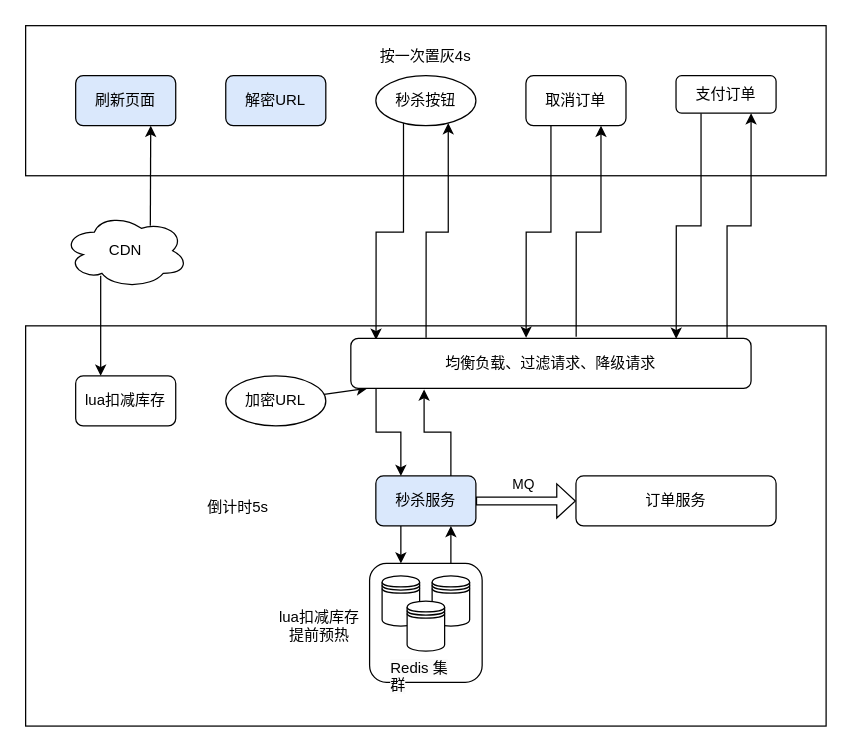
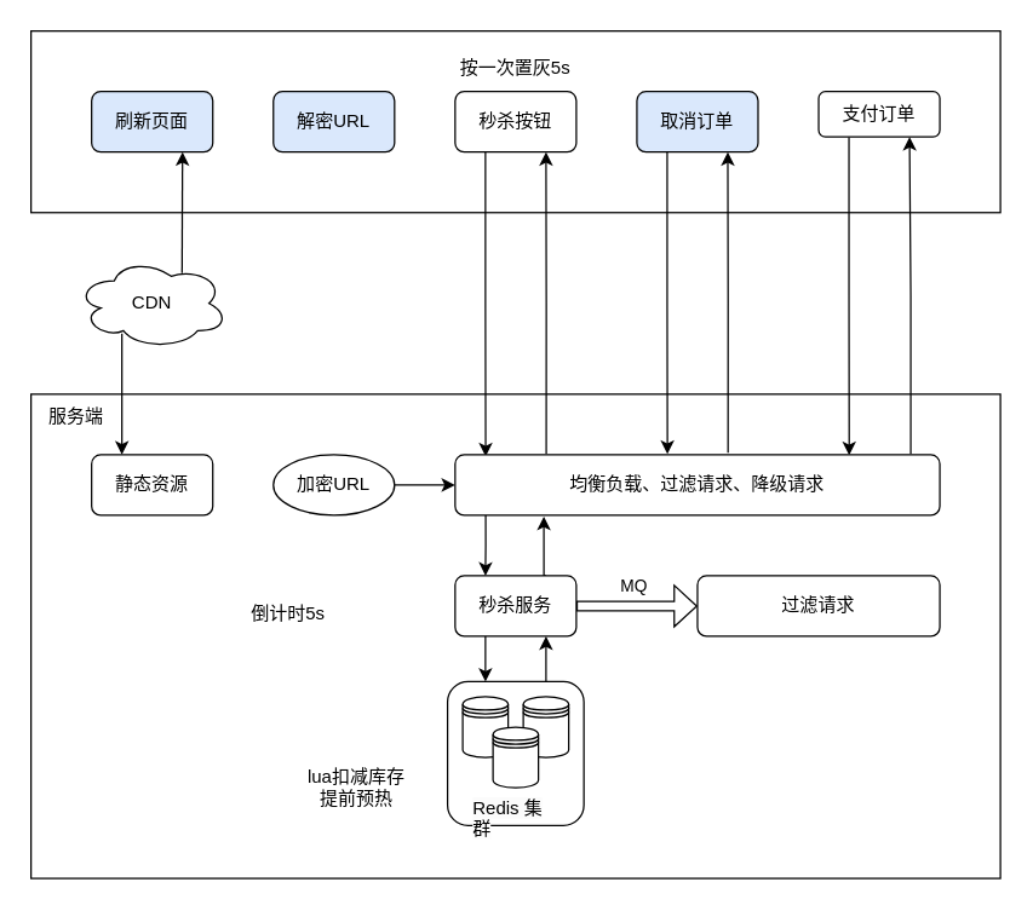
- <mxCell id="16" value="按一次置灰4s" style="text;html=1;strokeColor=none;fillColor=none;align=center;verticalAlign=middle;whiteSpace=wrap;rounded=0;" vertex="1" parent="1"><mxGeometry x="300" y="30" width="80" height="30" as="geometry" /></mxCell>
+ <mxCell id="16" value="按一次置灰5s" style="text;html=1;strokeColor=none;fillColor=none;align=center;verticalAlign=middle;whiteSpace=wrap;rounded=0;" vertex="1" parent="1"><mxGeometry x="300" y="30" width="80" height="30" as="geometry" /></mxCell>
- <mxCell id="4" value="秒杀按钮" style="ellipse;whiteSpace=wrap;html=1;" vertex="1" parent="1"><mxGeometry x="300" y="60" width="80" height="40" as="geometry" /></mxCell>
+ <mxCell id="4" value="秒杀按钮" style="rounded=1;whiteSpace=wrap;html=1;" vertex="1" parent="1"><mxGeometry x="300" y="60" width="80" height="40" as="geometry" /></mxCell>
- <mxCell id="9" value="取消订单" style="rounded=1;whiteSpace=wrap;html=1;" vertex="1" parent="1"><mxGeometry x="420" y="60" width="80" height="40" as="geometry" /></mxCell>
+ <mxCell id="9" value="取消订单" style="rounded=1;whiteSpace=wrap;html=1;fillColor=#dae8fc;" vertex="1" parent="1"><mxGeometry x="420" y="60" width="80" height="40" as="geometry" /></mxCell>
+ <mxCell id="6" value="服务端" style="text;html=1;strokeColor=none;fillColor=none;align=center;verticalAlign=middle;whiteSpace=wrap;rounded=0;" vertex="1" parent="1"><mxGeometry x="20" y="260" width="60" height="30" as="geometry" /></mxCell>
- <mxCell id="31" value="均衡负载、过滤请求、降级请求" style="rounded=1;whiteSpace=wrap;html=1;" vertex="1" parent="1"><mxGeometry x="280" y="270" width="320" height="40" as="geometry" /></mxCell>
+ <mxCell id="31" value="均衡负载、过滤请求、降级请求" style="rounded=1;whiteSpace=wrap;html=1;" vertex="1" parent="1"><mxGeometry x="300" y="300" width="320" height="40" as="geometry" /></mxCell>
- <mxCell id="12" value="lua扣减库存" style="rounded=1;whiteSpace=wrap;html=1;" vertex="1" parent="1"><mxGeometry x="60" y="300" width="80" height="40" as="geometry" /></mxCell>
+ <mxCell id="12" value="静态资源" style="rounded=1;whiteSpace=wrap;html=1;" vertex="1" parent="1"><mxGeometry x="60" y="300" width="80" height="40" as="geometry" /></mxCell>
- <mxCell id="26" value="秒杀服务" style="rounded=1;whiteSpace=wrap;html=1;fillColor=#dae8fc;" vertex="1" parent="1"><mxGeometry x="300" y="380" width="80" height="40" as="geometry" /></mxCell>
+ <mxCell id="26" value="秒杀服务" style="rounded=1;whiteSpace=wrap;html=1;" vertex="1" parent="1"><mxGeometry x="300" y="380" width="80" height="40" as="geometry" /></mxCell>
- <mxCell id="29" value="订单服务" style="rounded=1;whiteSpace=wrap;html=1;" vertex="1" parent="1"><mxGeometry x="460" y="380" width="160" height="40" as="geometry" /></mxCell>
+ <mxCell id="29" value="过滤请求" style="rounded=1;whiteSpace=wrap;html=1;" vertex="1" parent="1"><mxGeometry x="460" y="380" width="160" height="40" as="geometry" /></mxCell>
- <mxCell id="32" value="lua扣减库存&lt;br&gt;提前预热" style="text;html=1;strokeColor=none;fillColor=none;align=center;verticalAlign=middle;whiteSpace=wrap;rounded=0;" vertex="1" parent="1"><mxGeometry x="220" y="485" width="70" height="30" as="geometry" /></mxCell>
+ <mxCell id="32" value="lua扣减库存&lt;br&gt;提前预热" style="text;html=1;strokeColor=none;fillColor=none;align=center;verticalAlign=middle;whiteSpace=wrap;rounded=0;" vertex="1" parent="1"><mxGeometry x="200" y="505" width="70" height="30" as="geometry" /></mxCell>
